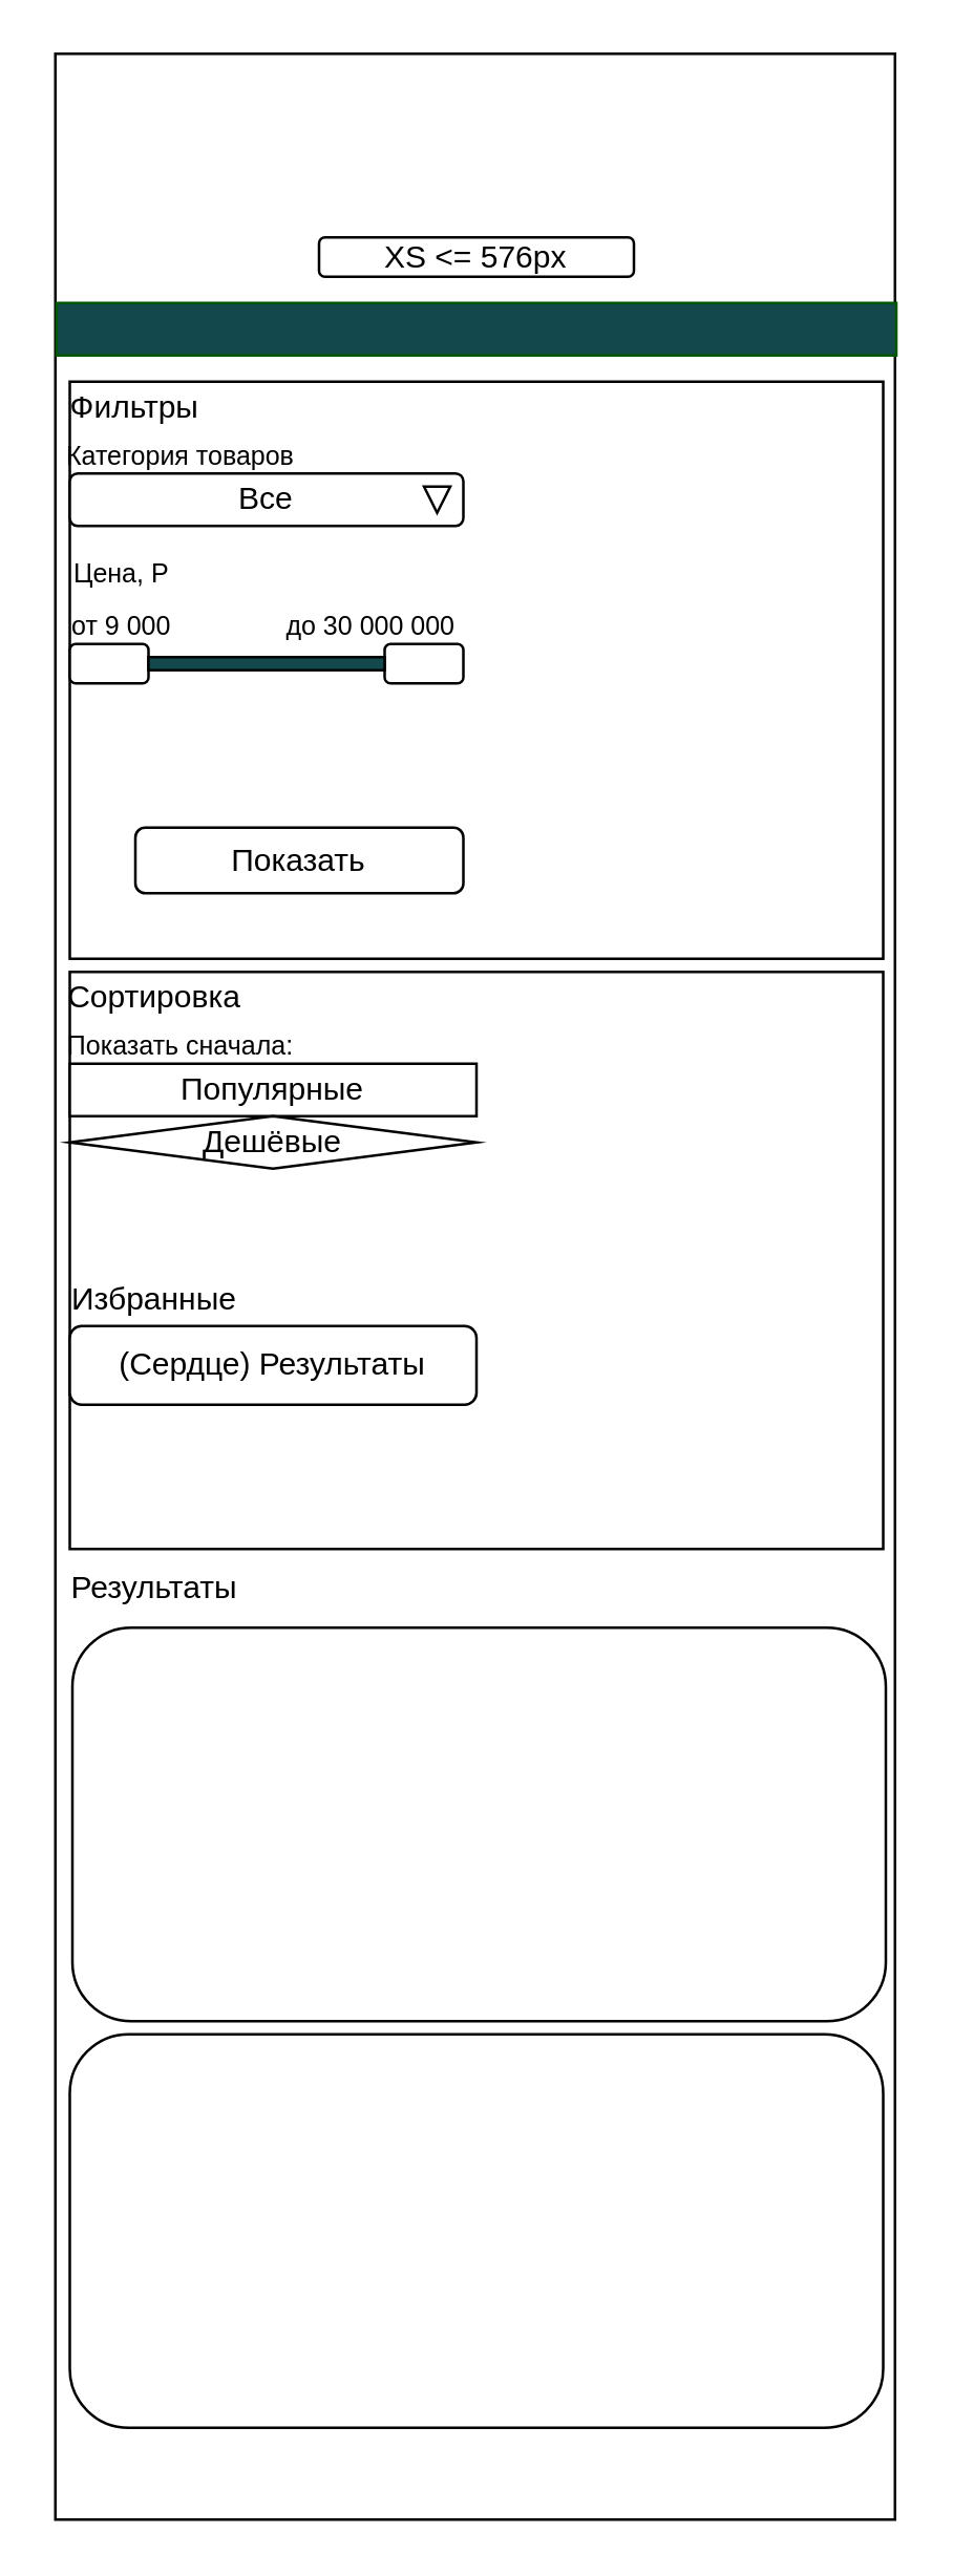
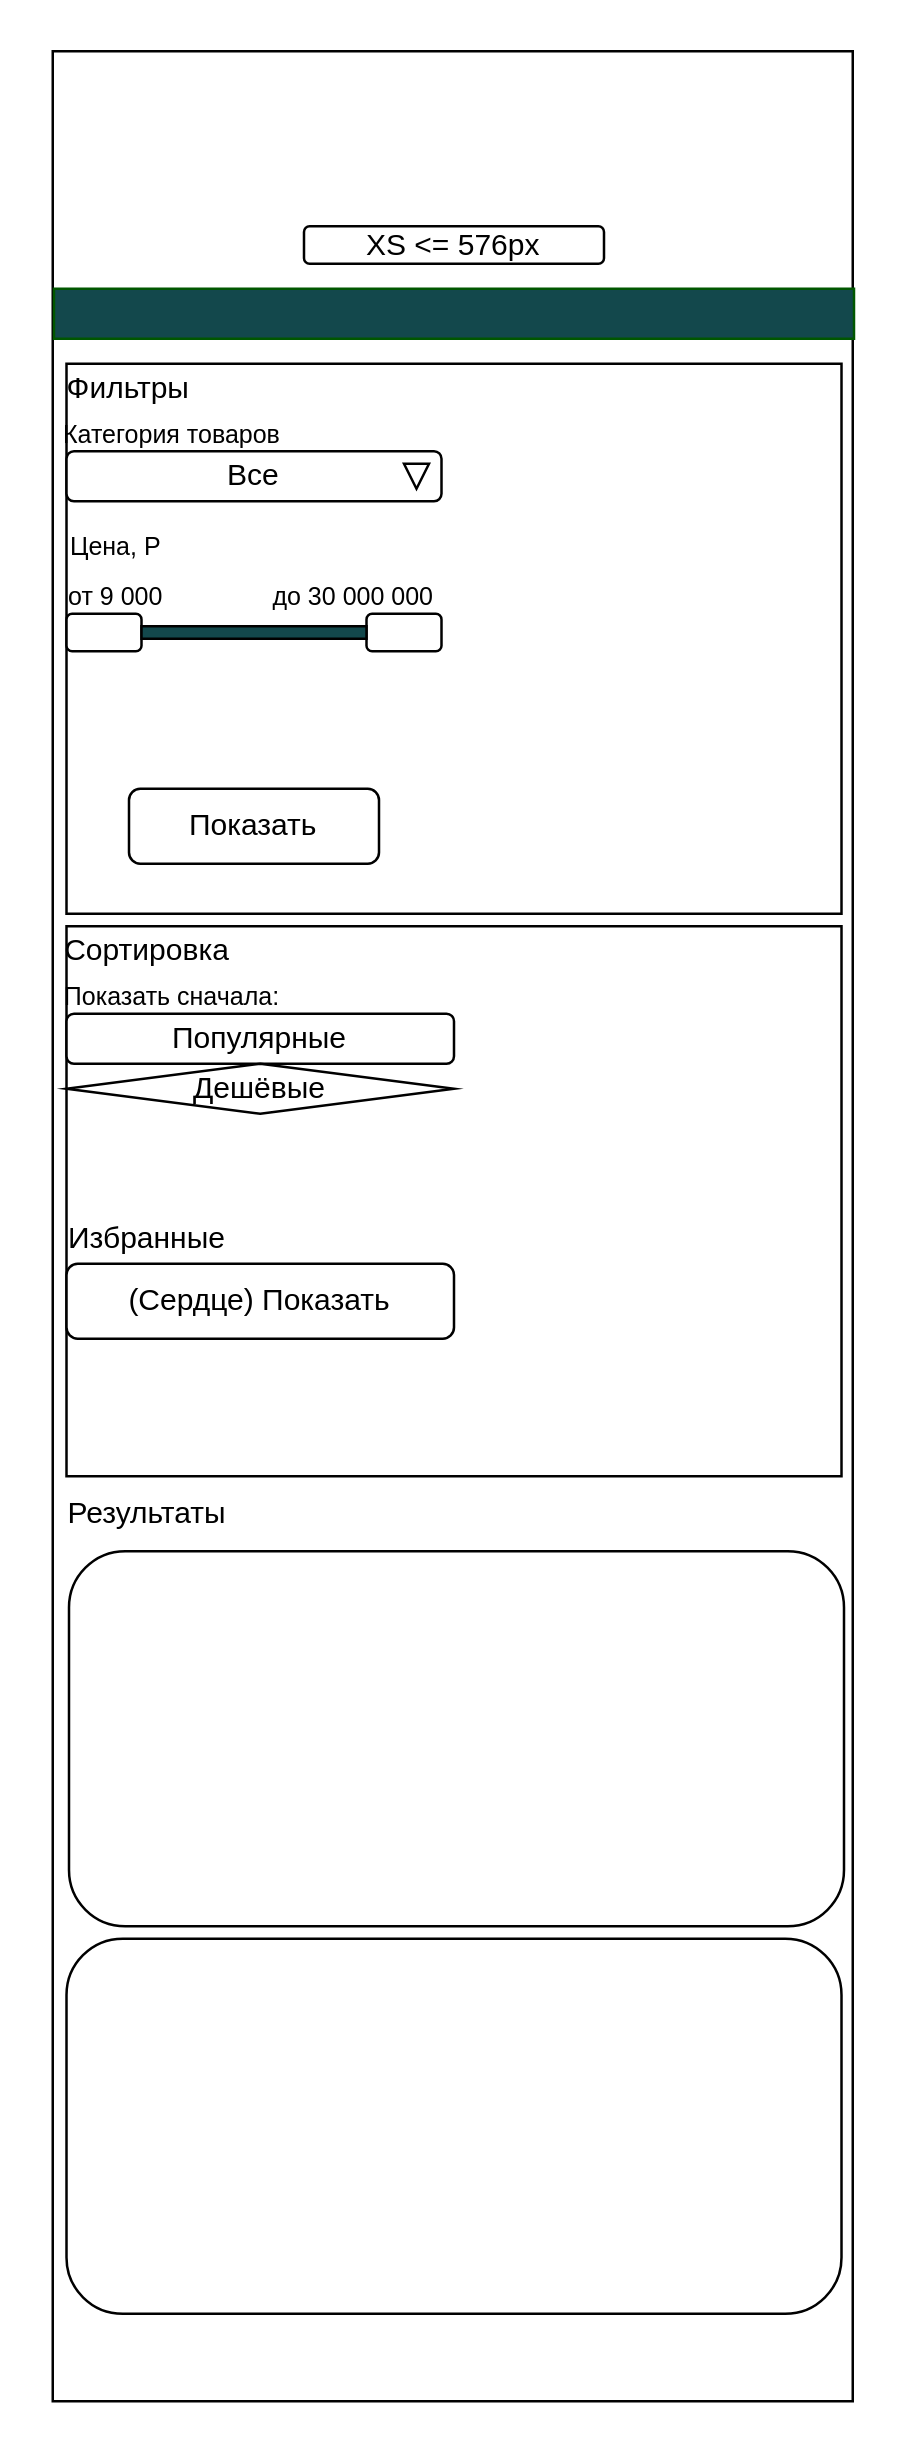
- <mxCell id="15" value="Показать" style="rounded=1;whiteSpace=wrap;html=1;fillColor=default;" vertex="1" parent="1"><mxGeometry x="51" y="315" width="125" height="25" as="geometry" /></mxCell>
+ <mxCell id="15" value="Показать" style="rounded=1;whiteSpace=wrap;html=1;fillColor=default;" vertex="1" parent="1"><mxGeometry x="51" y="315" width="100" height="30" as="geometry" /></mxCell>
- <mxCell id="7" value="Популярные" style="whiteSpace=wrap;html=1;fillColor=default;rounded=0;" vertex="1" parent="1"><mxGeometry x="26" y="405" width="155" height="20" as="geometry" /></mxCell>
+ <mxCell id="7" value="Популярные" style="rounded=1;whiteSpace=wrap;html=1;fillColor=default;" vertex="1" parent="1"><mxGeometry x="26" y="405" width="155" height="20" as="geometry" /></mxCell>
- <mxCell id="9" value="(Сердце) Результаты" style="rounded=1;whiteSpace=wrap;html=1;fillColor=default;" vertex="1" parent="1"><mxGeometry x="26" y="505" width="155" height="30" as="geometry" /></mxCell>
+ <mxCell id="9" value="(Сердце) Показать" style="rounded=1;whiteSpace=wrap;html=1;fillColor=default;" vertex="1" parent="1"><mxGeometry x="26" y="505" width="155" height="30" as="geometry" /></mxCell>
